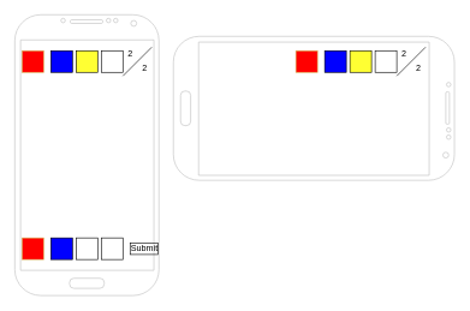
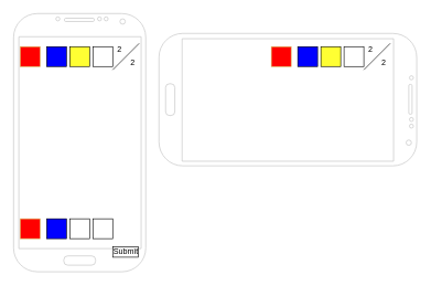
- <mxCell id="14" value="Submit" style="text;html=1;strokeColor=none;fillColor=none;align=center;verticalAlign=middle;whiteSpace=wrap;rounded=0;strokeWidth=1;perimeterSpacing=0;labelBorderColor=#000000;" vertex="1" parent="1"><mxGeometry x="180" y="335" width="40" height="20" as="geometry" /></mxCell>
+ <mxCell id="14" value="Submit" style="text;html=1;strokeColor=none;fillColor=none;align=center;verticalAlign=middle;whiteSpace=wrap;rounded=0;strokeWidth=1;perimeterSpacing=0;labelBorderColor=#000000;" vertex="1" parent="1"><mxGeometry x="170" y="370" width="40" height="20" as="geometry" /></mxCell>
